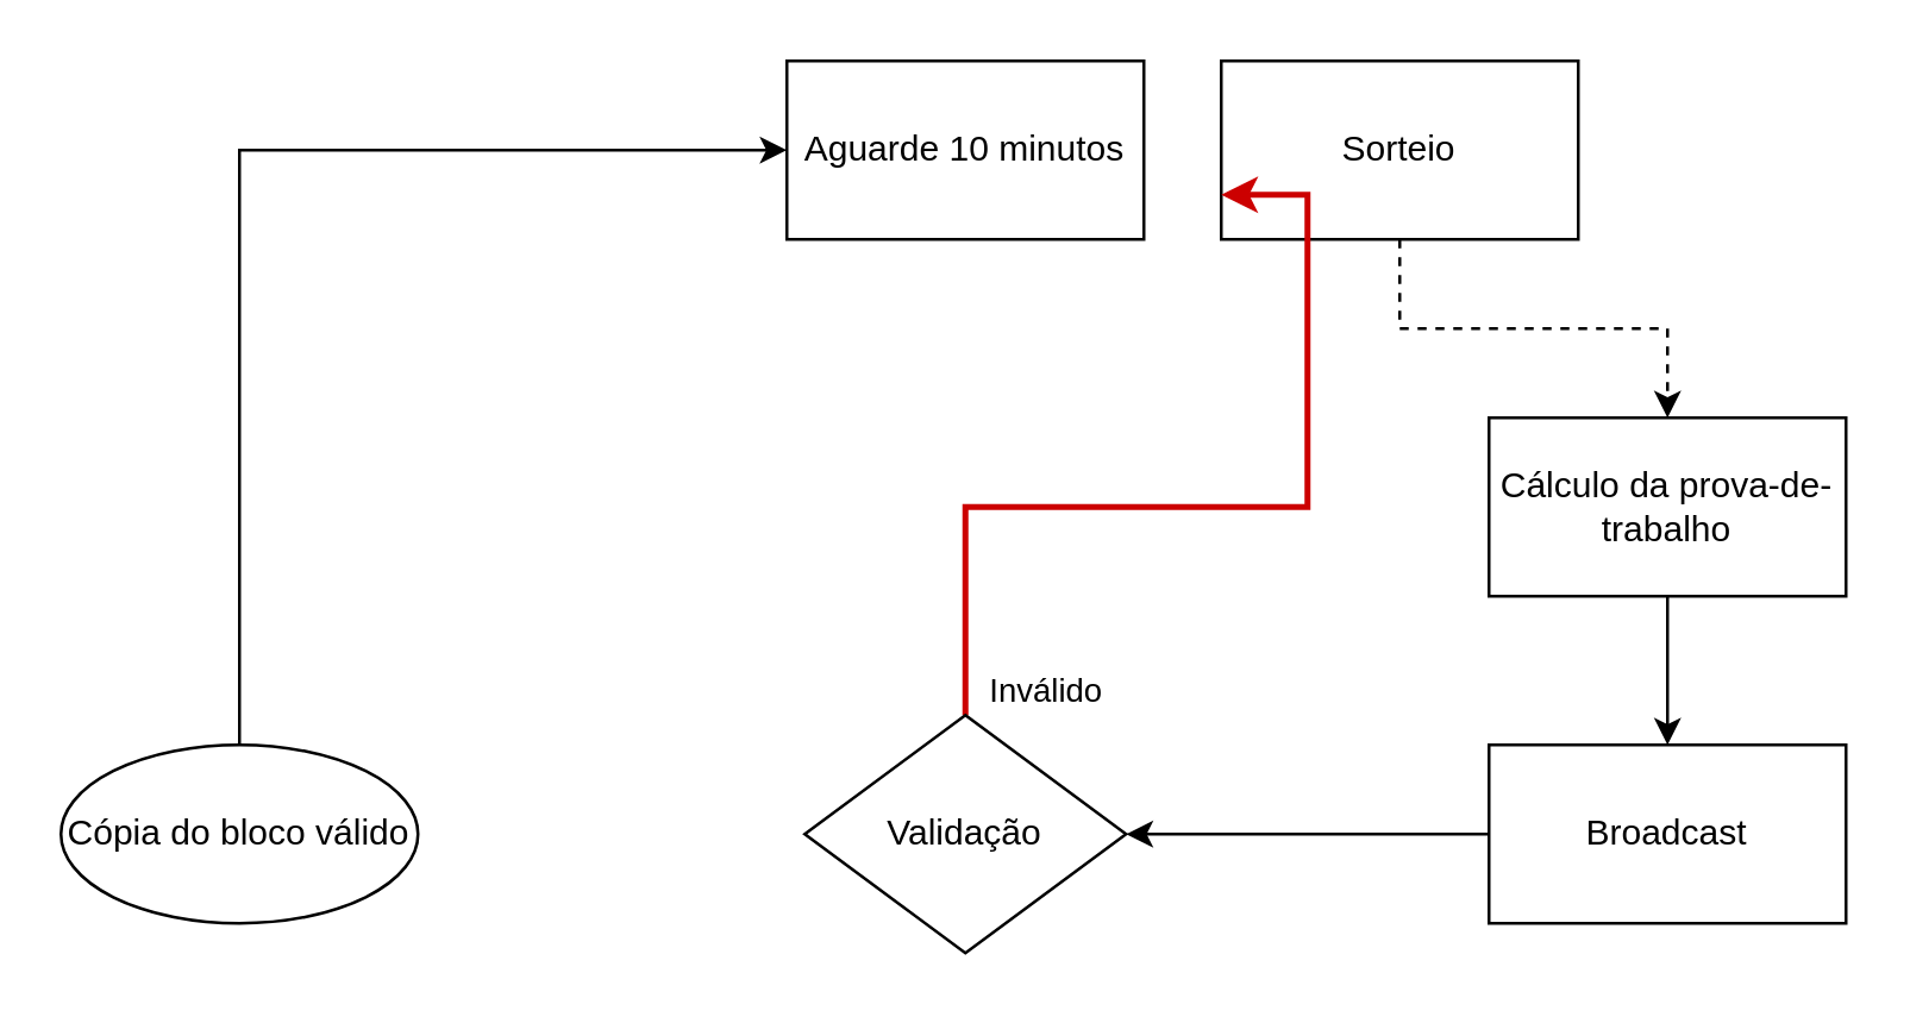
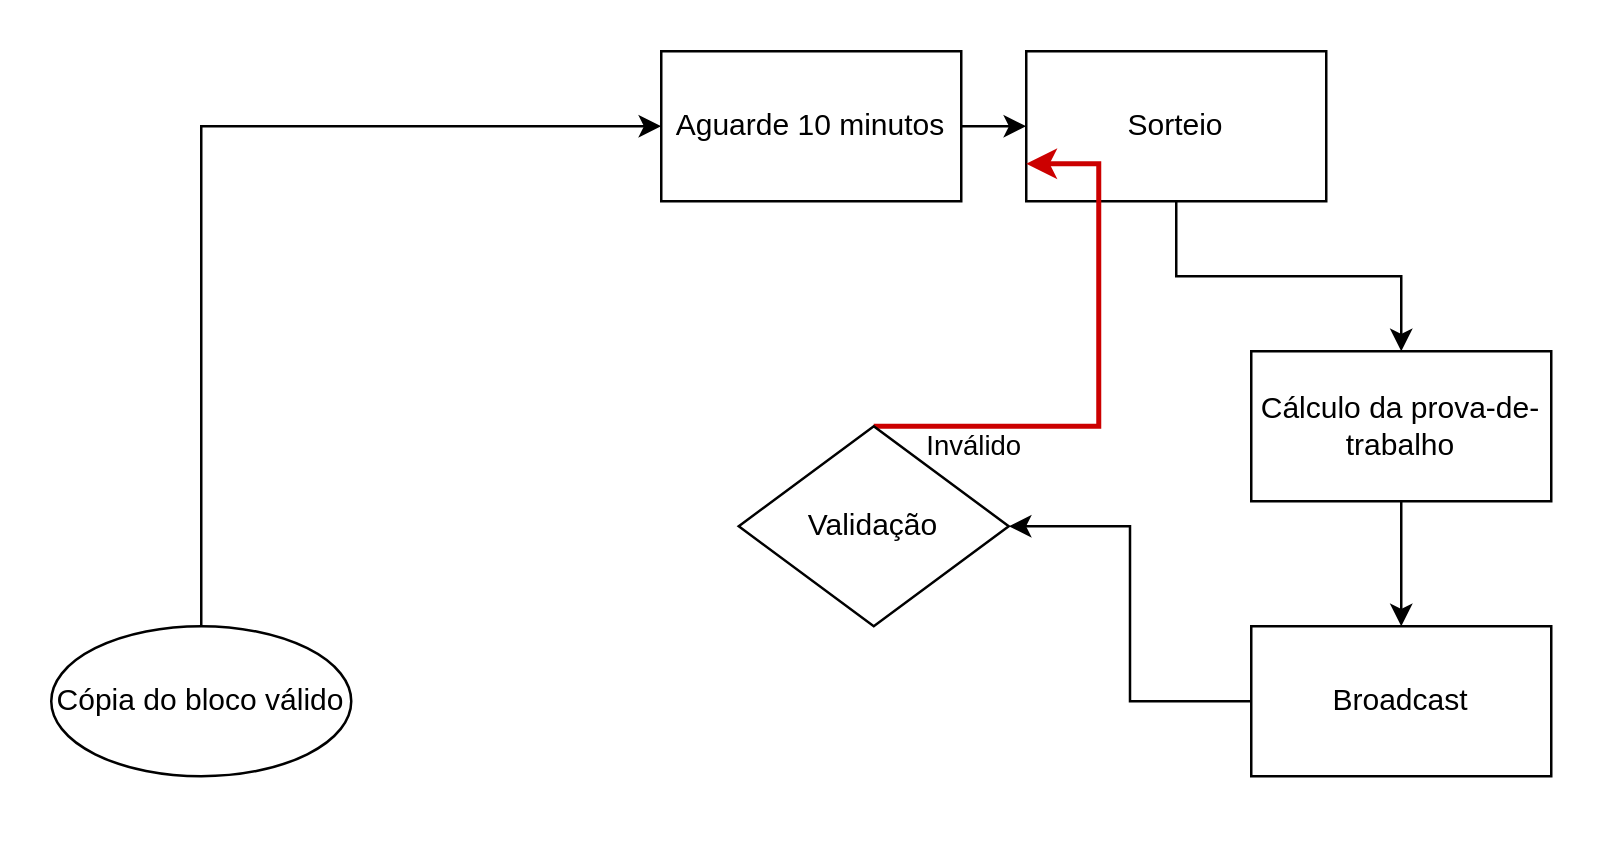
+ <mxCell id="2" value="" style="edgeStyle=orthogonalEdgeStyle;rounded=0;orthogonalLoop=1;jettySize=auto;html=1;" edge="1" parent="1" source="3" target="5"><mxGeometry relative="1" as="geometry" /></mxCell>
- <mxCell id="4" value="" style="edgeStyle=orthogonalEdgeStyle;rounded=0;orthogonalLoop=1;jettySize=auto;html=1;dashed=1;" edge="1" parent="1" source="5" target="7"><mxGeometry relative="1" as="geometry" /></mxCell>
+ <mxCell id="4" value="" style="edgeStyle=orthogonalEdgeStyle;rounded=0;orthogonalLoop=1;jettySize=auto;html=1;" edge="1" parent="1" source="5" target="7"><mxGeometry relative="1" as="geometry" /></mxCell>
- <mxCell id="14" value="Validação" style="rhombus;whiteSpace=wrap;html=1;" vertex="1" parent="1"><mxGeometry x="270" y="240" width="108" height="80" as="geometry" /></mxCell>
+ <mxCell id="14" value="Validação" style="rhombus;whiteSpace=wrap;html=1;" vertex="1" parent="1"><mxGeometry x="295" y="170" width="108" height="80" as="geometry" /></mxCell>
